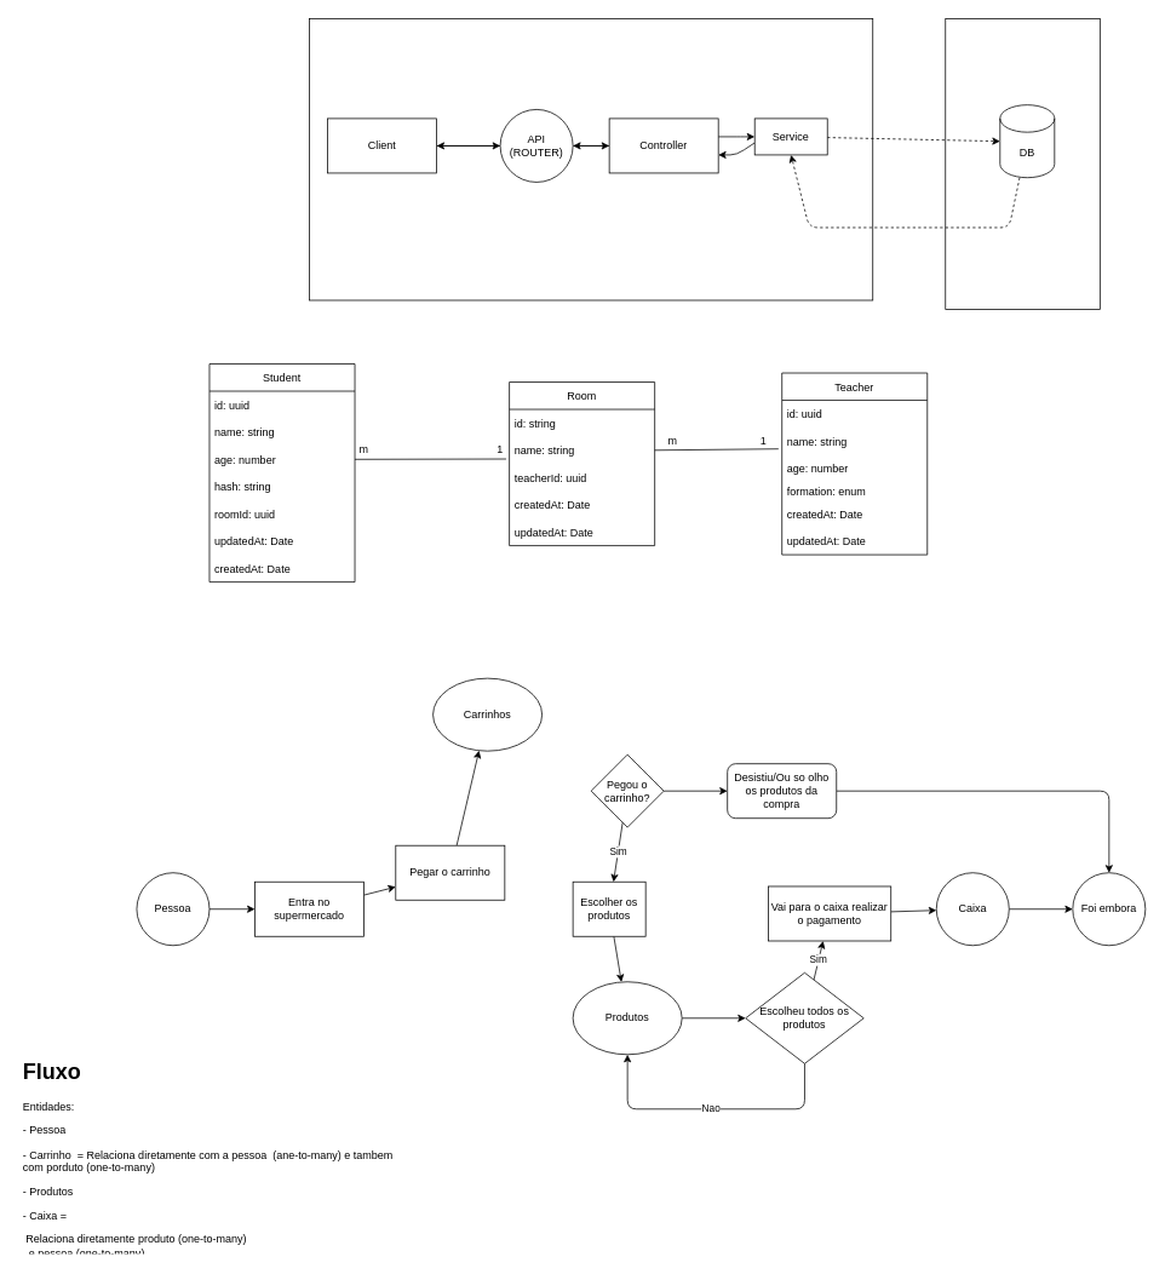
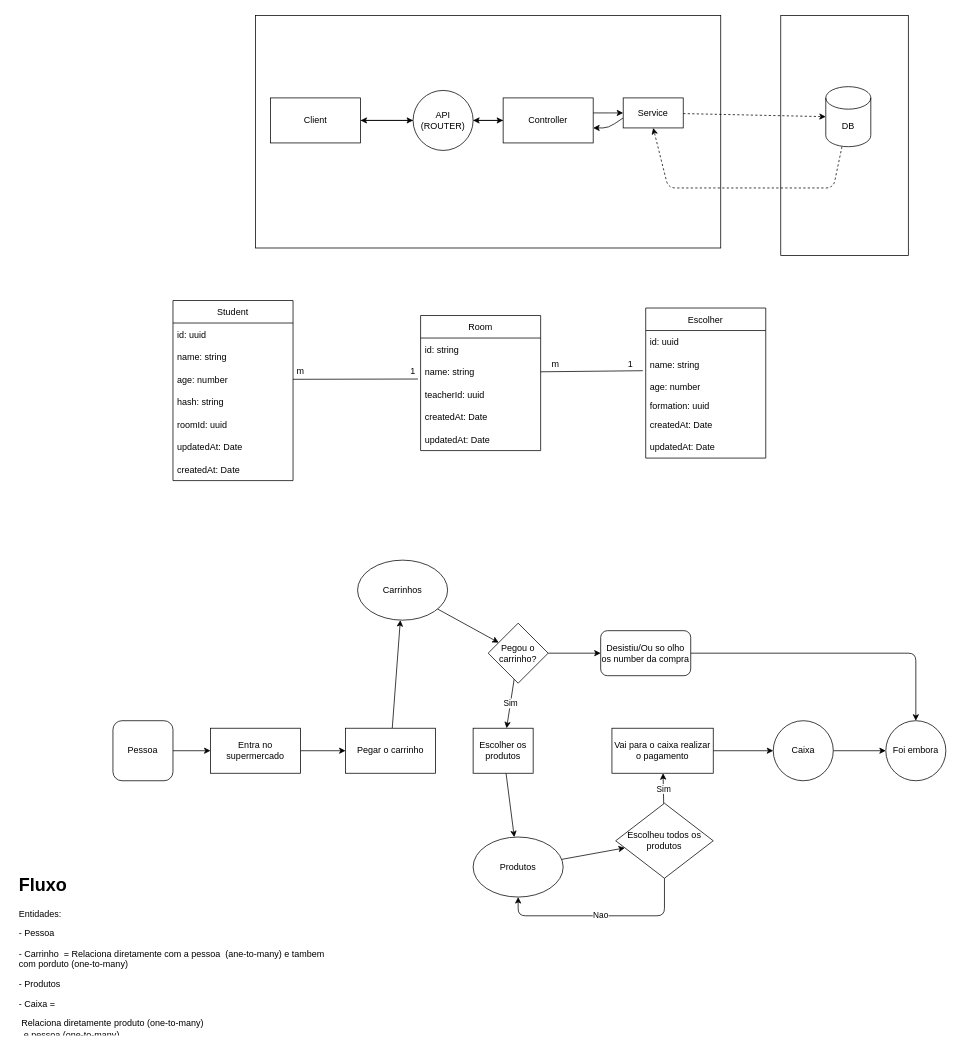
- <mxCell id="31" value="Teacher" style="swimlane;fontStyle=0;childLayout=stackLayout;horizontal=1;startSize=30;horizontalStack=0;resizeParent=1;resizeParentMax=0;resizeLast=0;collapsible=1;marginBottom=0;" parent="1" vertex="1"><mxGeometry x="860" y="410" width="160" height="200" as="geometry" /></mxCell>
+ <mxCell id="31" value="Escolher" style="swimlane;fontStyle=0;childLayout=stackLayout;horizontal=1;startSize=30;horizontalStack=0;resizeParent=1;resizeParentMax=0;resizeLast=0;collapsible=1;marginBottom=0;" parent="1" vertex="1"><mxGeometry x="860" y="410" width="160" height="200" as="geometry" /></mxCell>
- <mxCell id="35" value="formation: enum" style="text;strokeColor=none;fillColor=none;align=left;verticalAlign=middle;spacingLeft=4;spacingRight=4;overflow=hidden;points=[[0,0.5],[1,0.5]];portConstraint=eastwest;rotatable=0;" parent="31" vertex="1"><mxGeometry y="120" width="160" height="20" as="geometry" /></mxCell>
+ <mxCell id="35" value="formation: uuid" style="text;strokeColor=none;fillColor=none;align=left;verticalAlign=middle;spacingLeft=4;spacingRight=4;overflow=hidden;points=[[0,0.5],[1,0.5]];portConstraint=eastwest;rotatable=0;" parent="31" vertex="1"><mxGeometry y="120" width="160" height="20" as="geometry" /></mxCell>
+ <mxCell id="46" value="" style="edgeStyle=none;html=1;" edge="1" parent="1" source="47" target="50"><mxGeometry relative="1" as="geometry" /></mxCell>
- <mxCell id="52" value="Desistiu/Ou so olho os produtos da compra" style="rounded=1;whiteSpace=wrap;html=1;" vertex="1" parent="1"><mxGeometry x="800" y="840" width="120" height="60" as="geometry" /></mxCell>
+ <mxCell id="52" value="Desistiu/Ou so olho os number da compra" style="rounded=1;whiteSpace=wrap;html=1;" vertex="1" parent="1"><mxGeometry x="800" y="840" width="120" height="60" as="geometry" /></mxCell>
- <mxCell id="43" value="Pegar o carrinho" style="rounded=0;whiteSpace=wrap;html=1;" vertex="1" parent="1"><mxGeometry x="435" y="930" width="120" height="60" as="geometry" /></mxCell>
+ <mxCell id="43" value="Pegar o carrinho" style="rounded=0;whiteSpace=wrap;html=1;" vertex="1" parent="1"><mxGeometry x="460" y="970" width="120" height="60" as="geometry" /></mxCell>
- <mxCell id="39" value="Pessoa" style="ellipse;whiteSpace=wrap;html=1;aspect=fixed;" vertex="1" parent="1"><mxGeometry x="150" y="960" width="80" height="80" as="geometry" /></mxCell>
+ <mxCell id="39" value="Pessoa" style="whiteSpace=wrap;html=1;aspect=fixed;rounded=1;" vertex="1" parent="1"><mxGeometry x="150" y="960" width="80" height="80" as="geometry" /></mxCell>
- <mxCell id="59" value="Vai para o caixa realizar o pagamento" style="rounded=0;whiteSpace=wrap;html=1;" vertex="1" parent="1"><mxGeometry x="845" y="975" width="135" height="60" as="geometry" /></mxCell>
+ <mxCell id="59" value="Vai para o caixa realizar o pagamento" style="rounded=0;whiteSpace=wrap;html=1;" vertex="1" parent="1"><mxGeometry x="815" y="970" width="135" height="60" as="geometry" /></mxCell>
- <mxCell id="54" value="Produtos" style="ellipse;whiteSpace=wrap;html=1;" vertex="1" parent="1"><mxGeometry x="630" y="1080" width="120" height="80" as="geometry" /></mxCell>
+ <mxCell id="54" value="Produtos" style="ellipse;whiteSpace=wrap;html=1;" vertex="1" parent="1"><mxGeometry x="630" y="1115" width="120" height="80" as="geometry" /></mxCell>
